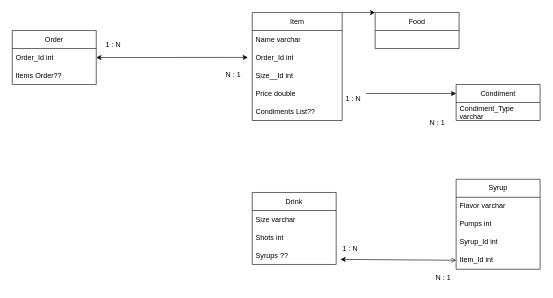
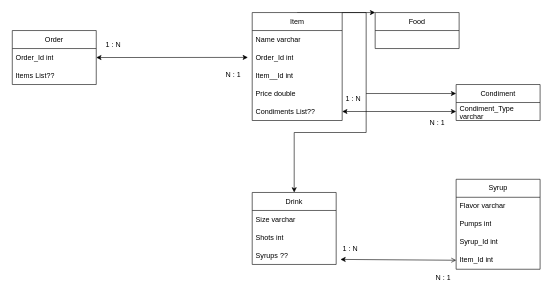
- <mxCell id="15" value="Items Order??" style="text;strokeColor=none;fillColor=none;align=left;verticalAlign=middle;spacingLeft=4;spacingRight=4;overflow=hidden;points=[[0,0.5],[1,0.5]];portConstraint=eastwest;rotatable=0;whiteSpace=wrap;html=1;" vertex="1" parent="13"><mxGeometry y="60" width="140" height="30" as="geometry" /></mxCell>
+ <mxCell id="15" value="Items List??" style="text;strokeColor=none;fillColor=none;align=left;verticalAlign=middle;spacingLeft=4;spacingRight=4;overflow=hidden;points=[[0,0.5],[1,0.5]];portConstraint=eastwest;rotatable=0;whiteSpace=wrap;html=1;" vertex="1" parent="13"><mxGeometry y="60" width="140" height="30" as="geometry" /></mxCell>
- <mxCell id="6" value="Size__Id int" style="text;strokeColor=none;fillColor=none;align=left;verticalAlign=middle;spacingLeft=4;spacingRight=4;overflow=hidden;points=[[0,0.5],[1,0.5]];portConstraint=eastwest;rotatable=0;whiteSpace=wrap;html=1;" vertex="1" parent="3"><mxGeometry y="90" width="150" height="30" as="geometry" /></mxCell>
+ <mxCell id="6" value="Item__Id int" style="text;strokeColor=none;fillColor=none;align=left;verticalAlign=middle;spacingLeft=4;spacingRight=4;overflow=hidden;points=[[0,0.5],[1,0.5]];portConstraint=eastwest;rotatable=0;whiteSpace=wrap;html=1;" vertex="1" parent="3"><mxGeometry y="90" width="150" height="30" as="geometry" /></mxCell>
+ <mxCell id="22" value="" style="endArrow=classic;startArrow=classic;html=1;rounded=0;exitX=1;exitY=0.5;exitDx=0;exitDy=0;entryX=0;entryY=0.5;entryDx=0;entryDy=0;" edge="1" parent="1" source="8" target="20"><mxGeometry width="50" height="50" relative="1" as="geometry"><mxPoint x="600" y="210" as="sourcePoint" /><mxPoint x="650" y="160" as="targetPoint" /></mxGeometry></mxCell>
+ <mxCell id="2" value="" style="endArrow=classic;html=1;rounded=0;exitX=0.5;exitY=0;exitDx=0;exitDy=0;entryX=0.5;entryY=0;entryDx=0;entryDy=0;" edge="1" parent="1" source="3" target="9"><mxGeometry width="50" height="50" relative="1" as="geometry"><mxPoint x="380" y="360" as="sourcePoint" /><mxPoint x="430" y="310" as="targetPoint" /><Array as="points"><mxPoint x="610" y="20" /><mxPoint x="610" y="220" /><mxPoint x="490" y="220" /></Array></mxGeometry></mxCell>
